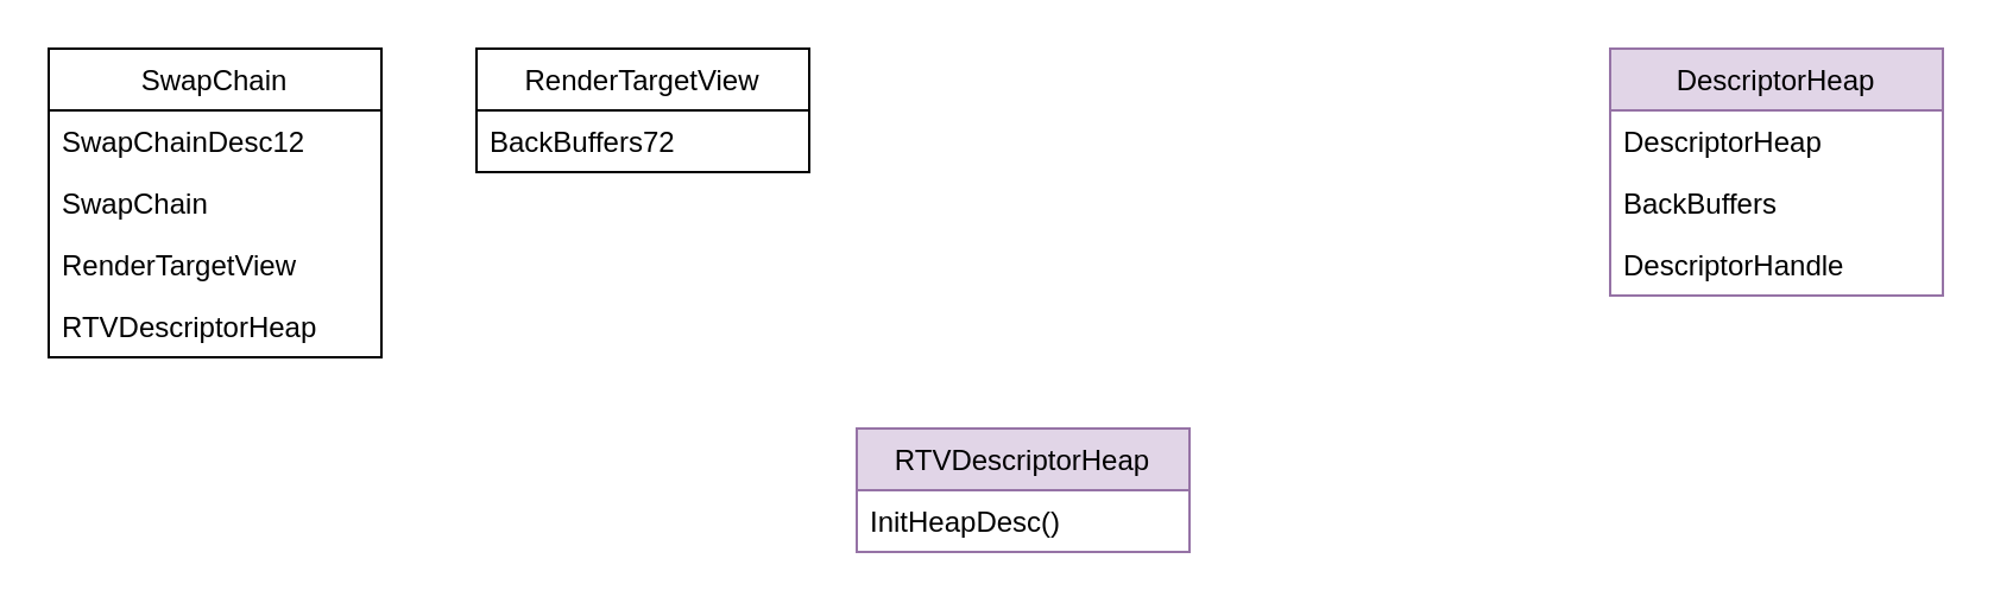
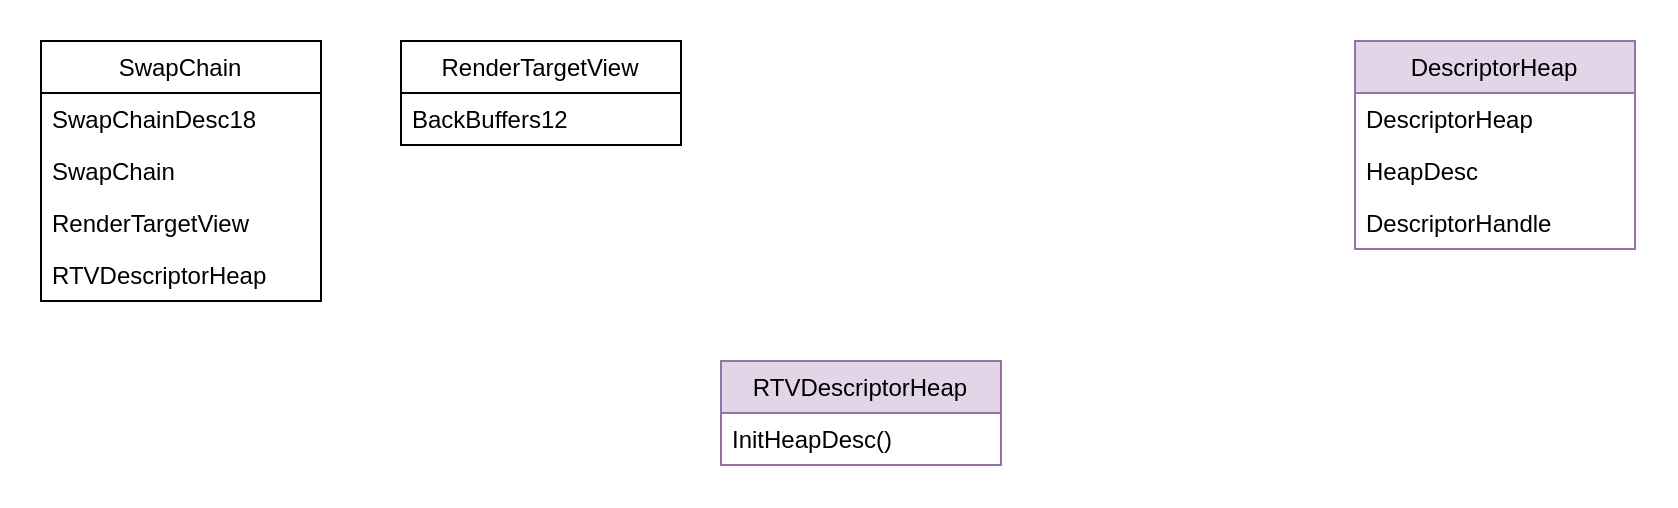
- <mxCell id="3" value="SwapChainDesc12" style="text;strokeColor=none;fillColor=none;align=left;verticalAlign=top;spacingLeft=4;spacingRight=4;overflow=hidden;rotatable=0;points=[[0,0.5],[1,0.5]];portConstraint=eastwest;" vertex="1" parent="2"><mxGeometry y="26" width="140" height="26" as="geometry" /></mxCell>
+ <mxCell id="3" value="SwapChainDesc18" style="text;strokeColor=none;fillColor=none;align=left;verticalAlign=top;spacingLeft=4;spacingRight=4;overflow=hidden;rotatable=0;points=[[0,0.5],[1,0.5]];portConstraint=eastwest;" vertex="1" parent="2"><mxGeometry y="26" width="140" height="26" as="geometry" /></mxCell>
- <mxCell id="8" value="BackBuffers72" style="text;strokeColor=none;fillColor=none;align=left;verticalAlign=top;spacingLeft=4;spacingRight=4;overflow=hidden;rotatable=0;points=[[0,0.5],[1,0.5]];portConstraint=eastwest;" vertex="1" parent="7"><mxGeometry y="26" width="140" height="26" as="geometry" /></mxCell>
+ <mxCell id="8" value="BackBuffers12" style="text;strokeColor=none;fillColor=none;align=left;verticalAlign=top;spacingLeft=4;spacingRight=4;overflow=hidden;rotatable=0;points=[[0,0.5],[1,0.5]];portConstraint=eastwest;" vertex="1" parent="7"><mxGeometry y="26" width="140" height="26" as="geometry" /></mxCell>
- <mxCell id="11" value="BackBuffers" style="text;strokeColor=none;fillColor=none;align=left;verticalAlign=top;spacingLeft=4;spacingRight=4;overflow=hidden;rotatable=0;points=[[0,0.5],[1,0.5]];portConstraint=eastwest;" vertex="1" parent="9"><mxGeometry y="52" width="140" height="26" as="geometry" /></mxCell>
+ <mxCell id="11" value="HeapDesc" style="text;strokeColor=none;fillColor=none;align=left;verticalAlign=top;spacingLeft=4;spacingRight=4;overflow=hidden;rotatable=0;points=[[0,0.5],[1,0.5]];portConstraint=eastwest;" vertex="1" parent="9"><mxGeometry y="52" width="140" height="26" as="geometry" /></mxCell>
